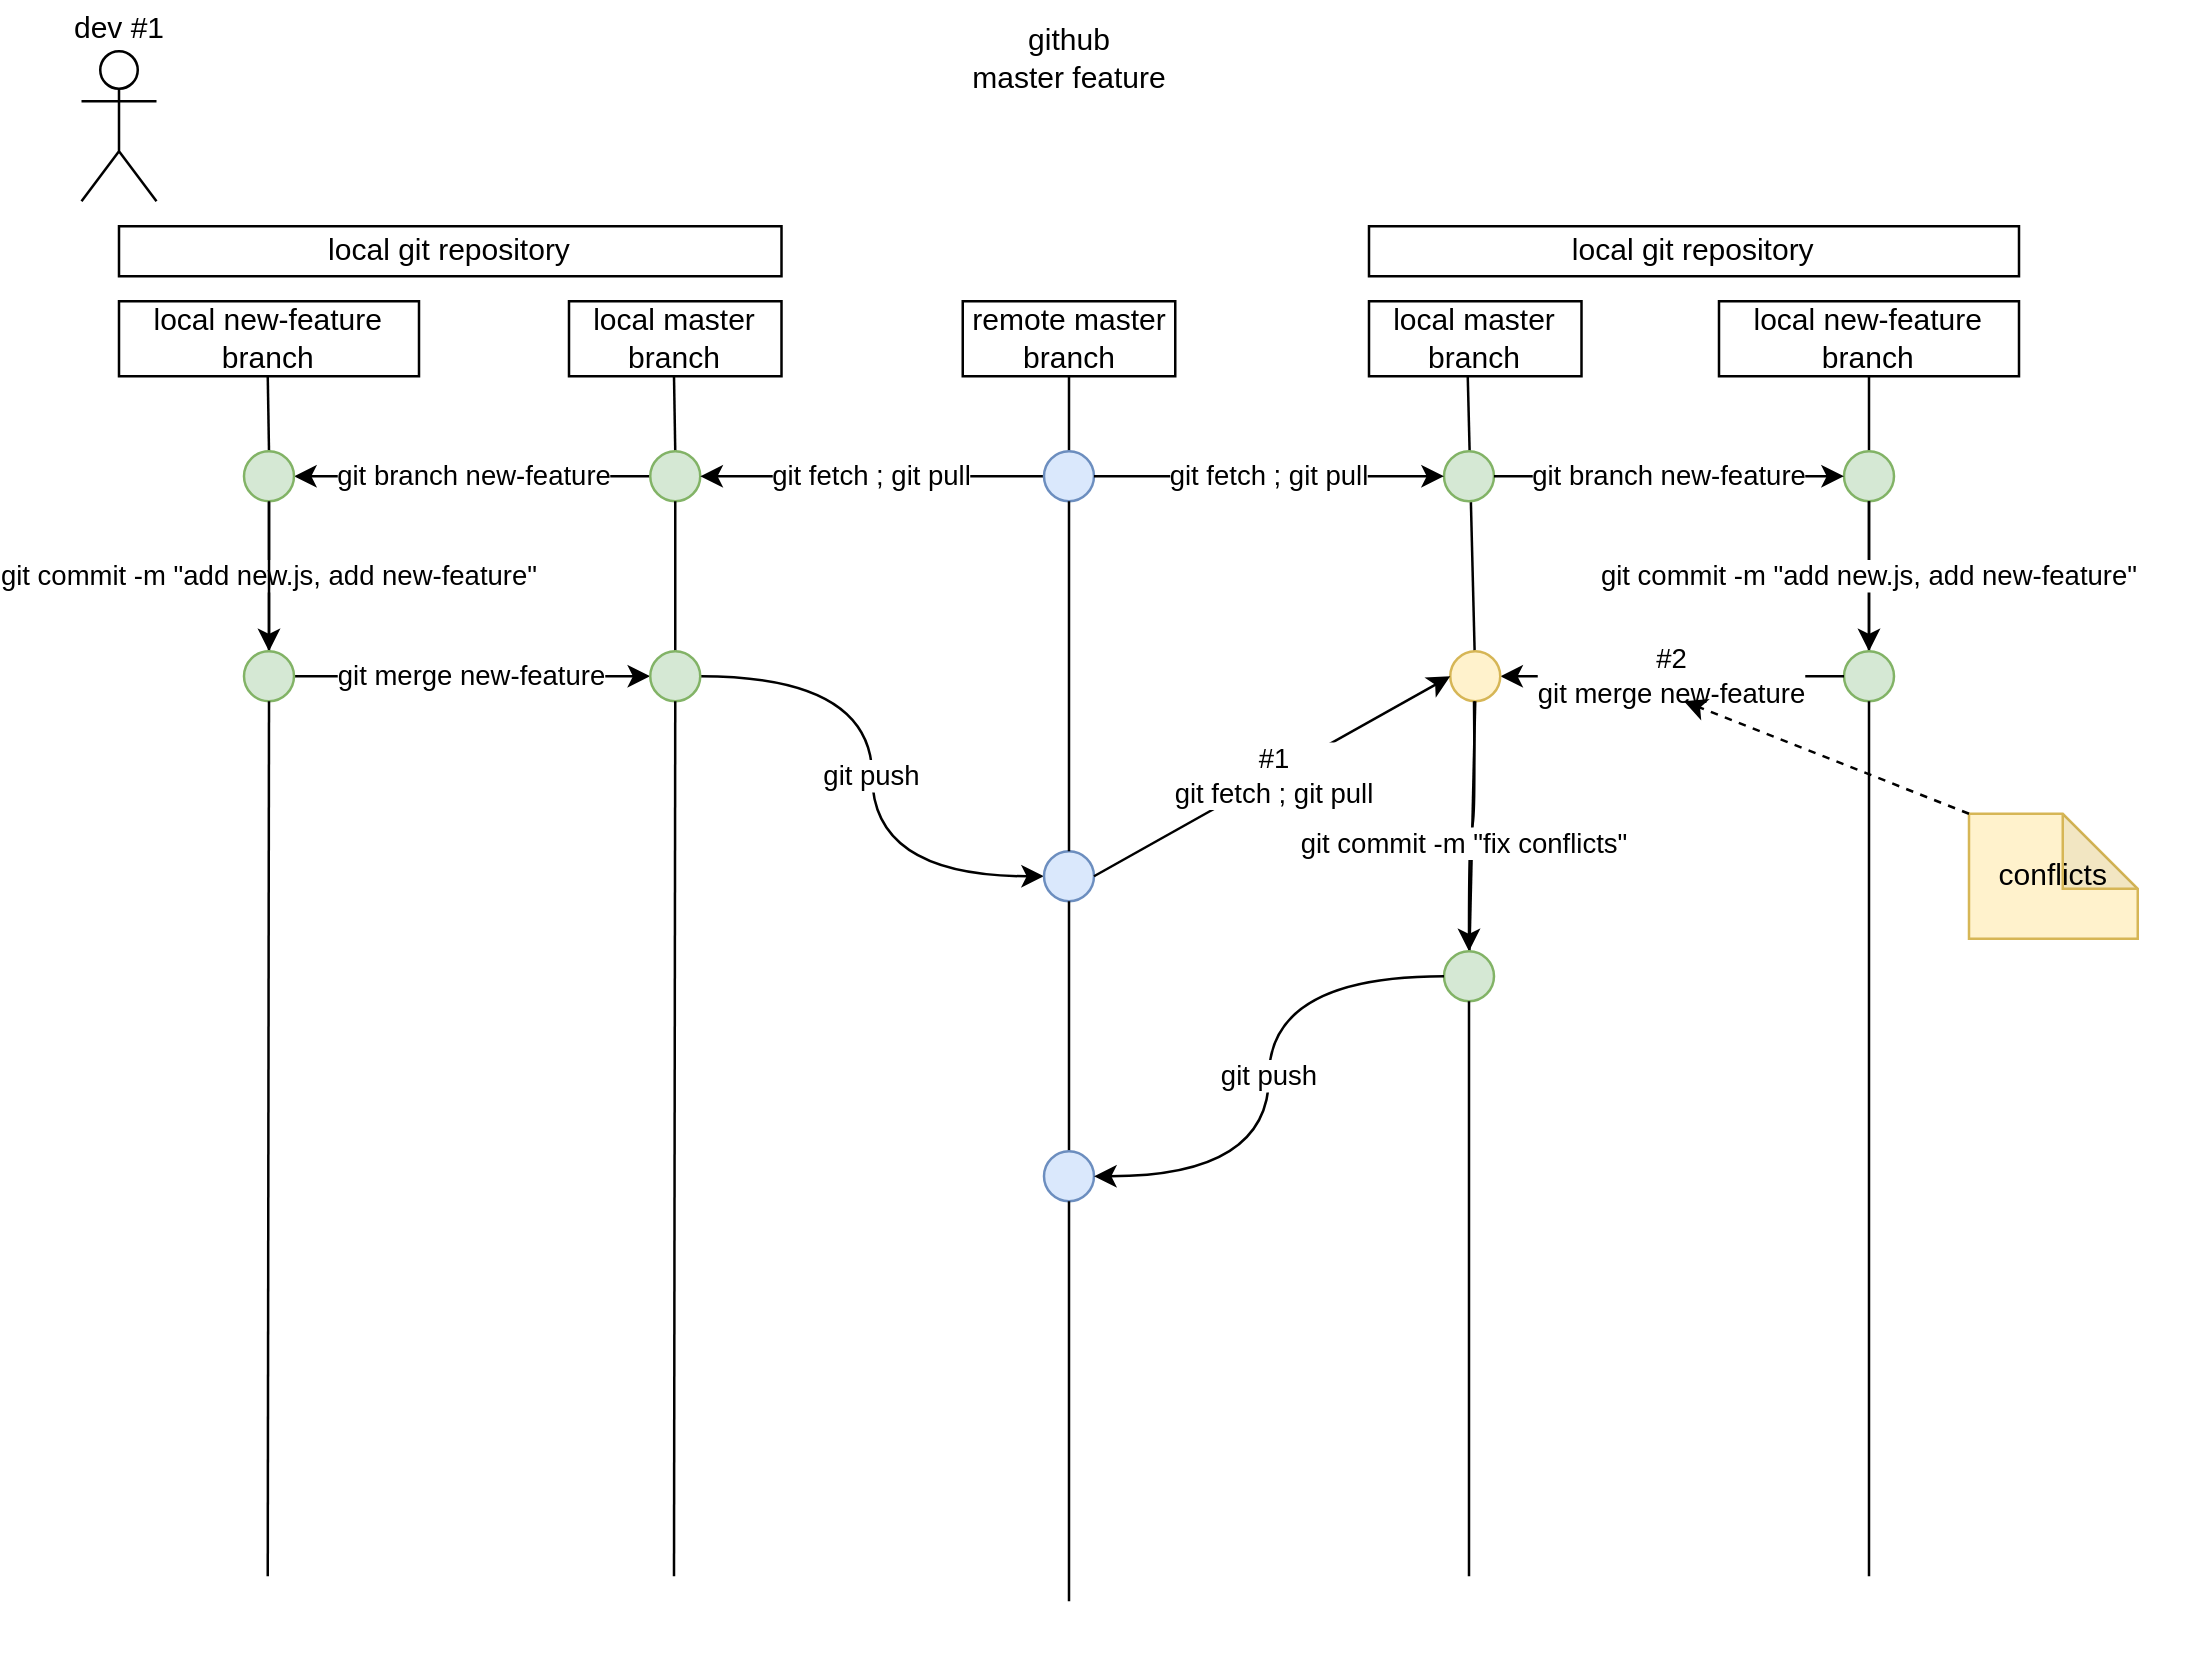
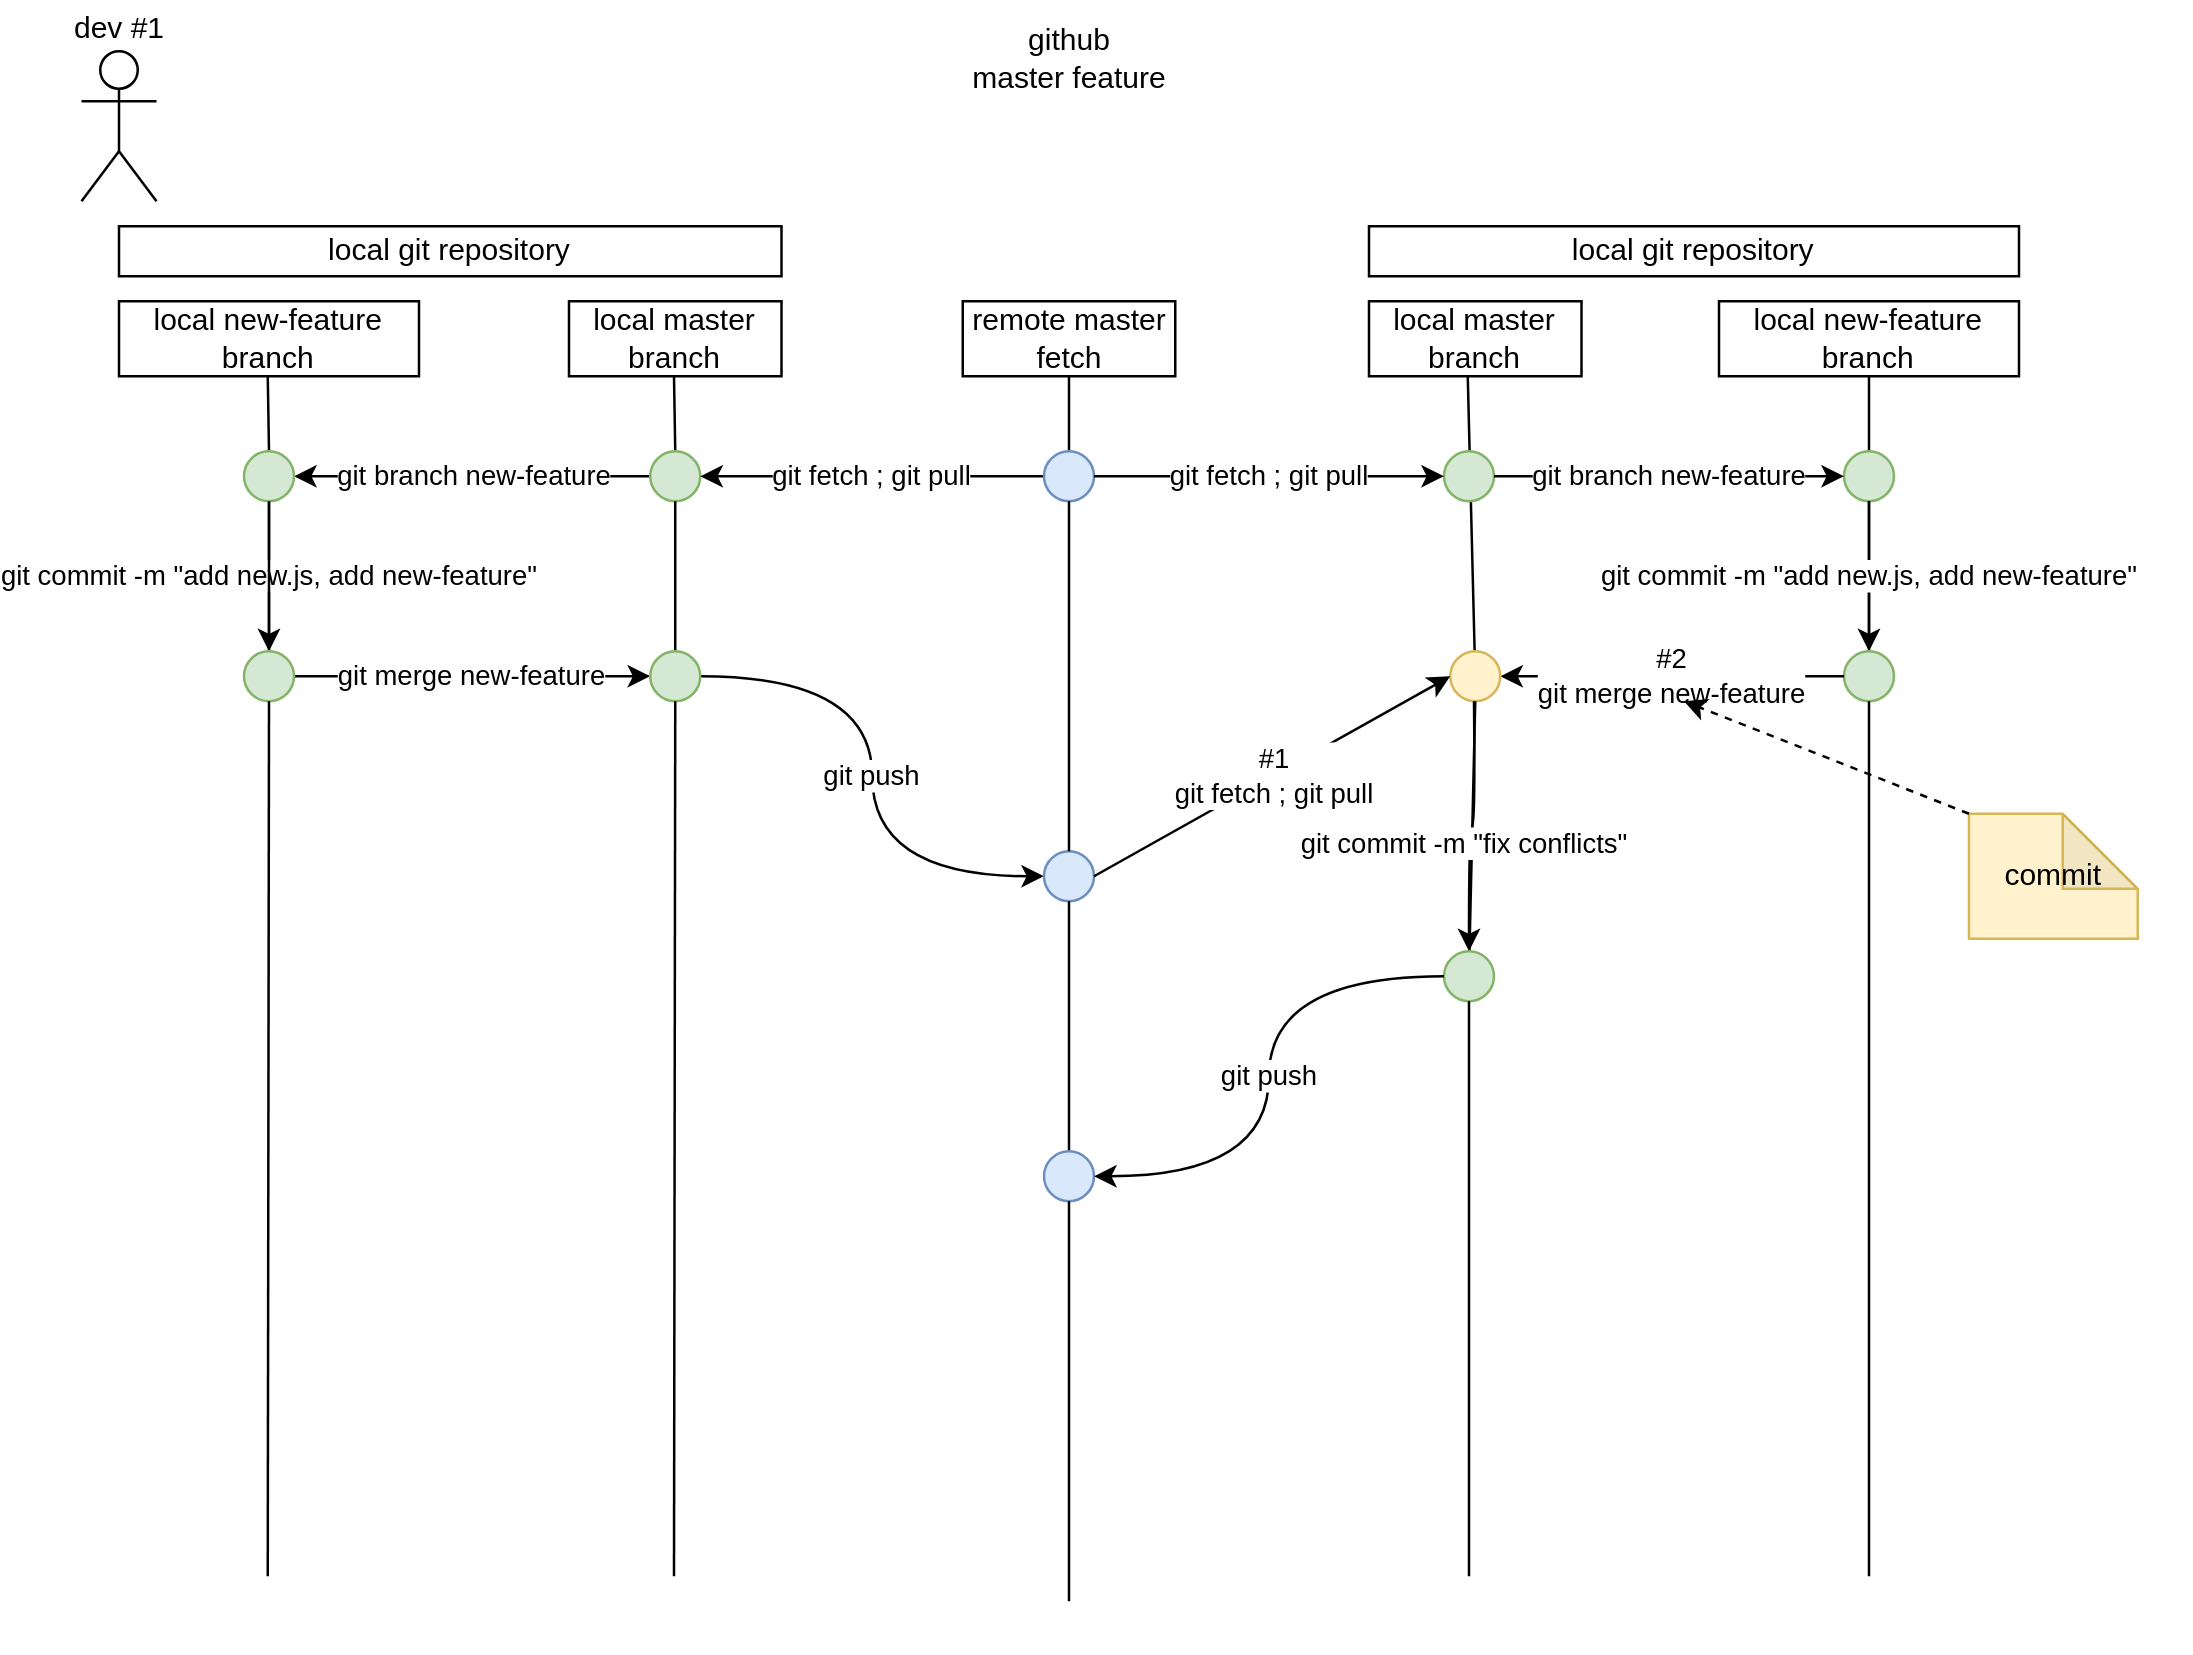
- <mxCell id="52" value="remote master branch" style="text;html=1;strokeColor=#000000;fillColor=none;align=center;verticalAlign=middle;whiteSpace=wrap;rounded=0;glass=0;" parent="1" vertex="1"><mxGeometry x="372.5" y="120" width="85" height="30" as="geometry" /></mxCell>
+ <mxCell id="52" value="remote master fetch" style="text;html=1;strokeColor=#000000;fillColor=none;align=center;verticalAlign=middle;whiteSpace=wrap;rounded=0;glass=0;" parent="1" vertex="1"><mxGeometry x="372.5" y="120" width="85" height="30" as="geometry" /></mxCell>
- <mxCell id="43" value="conflicts" style="shape=note;whiteSpace=wrap;html=1;backgroundOutline=1;darkOpacity=0.05;rounded=0;glass=0;strokeColor=#d6b656;fillColor=#fff2cc;" parent="1" vertex="1"><mxGeometry x="775" y="325" width="67.5" height="50" as="geometry" /></mxCell>
+ <mxCell id="43" value="commit" style="shape=note;whiteSpace=wrap;html=1;backgroundOutline=1;darkOpacity=0.05;rounded=0;glass=0;strokeColor=#d6b656;fillColor=#fff2cc;" parent="1" vertex="1"><mxGeometry x="775" y="325" width="67.5" height="50" as="geometry" /></mxCell>
